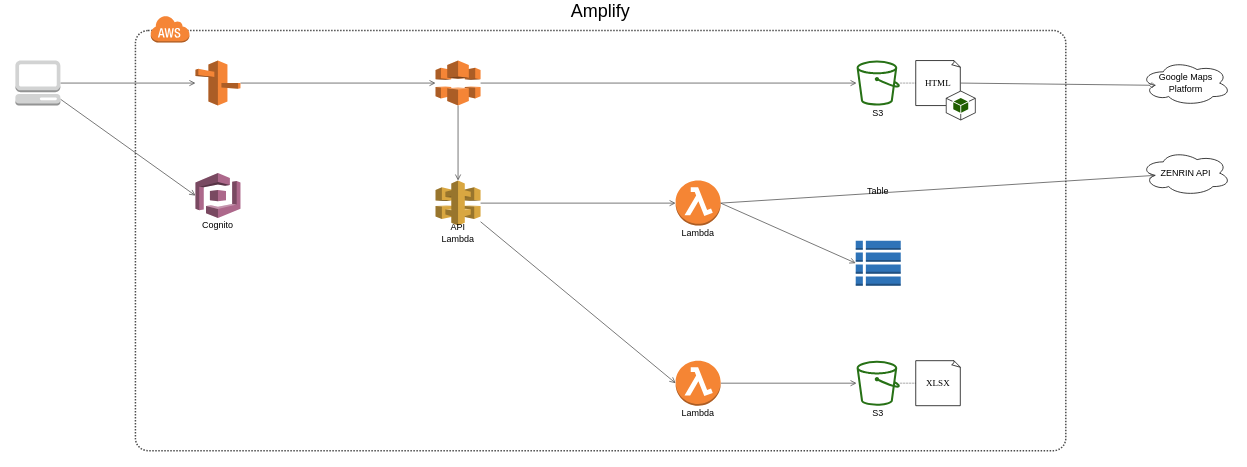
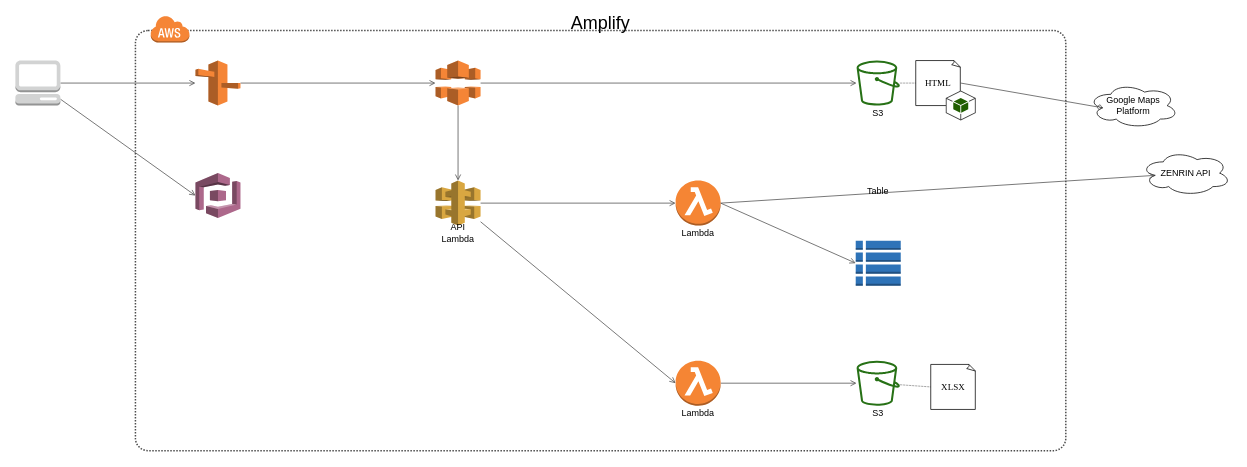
- <mxCell id="26" value="Amplify" style="text;html=1;strokeColor=none;fillColor=none;align=center;verticalAlign=middle;whiteSpace=wrap;rounded=0;fontSize=24;" parent="1" vertex="1"><mxGeometry x="725" y="5" width="150" height="20" as="geometry" /></mxCell>
+ <mxCell id="26" value="Amplify" style="text;html=1;strokeColor=none;fillColor=none;align=center;verticalAlign=middle;whiteSpace=wrap;rounded=0;fontSize=24;" parent="1" vertex="1"><mxGeometry x="725" y="20" width="150" height="20" as="geometry" /></mxCell>
- <mxCell id="32" value="Google Maps&lt;br&gt;Platform" style="ellipse;shape=cloud;whiteSpace=wrap;html=1;fontSize=12;" vertex="1" parent="1"><mxGeometry x="1520" y="80" width="120" height="60" as="geometry" /></mxCell>
+ <mxCell id="32" value="Google Maps&lt;br&gt;Platform" style="ellipse;shape=cloud;whiteSpace=wrap;html=1;fontSize=12;" vertex="1" parent="1"><mxGeometry x="1450" y="110" width="120" height="60" as="geometry" /></mxCell>
- <mxCell id="35" value="Cognito" style="text;html=1;strokeColor=none;fillColor=none;align=center;verticalAlign=middle;whiteSpace=wrap;rounded=0;fontSize=12;" parent="1" vertex="1"><mxGeometry x="260" y="290" width="60" height="20" as="geometry" /></mxCell>
- <mxCell id="20" value="XLSX" style="whiteSpace=wrap;html=1;shape=mxgraph.basic.document;fontFamily=MeiryoUI;" parent="1" vertex="1"><mxGeometry x="1220" y="480" width="60" height="60" as="geometry" /></mxCell>
+ <mxCell id="20" value="XLSX" style="whiteSpace=wrap;html=1;shape=mxgraph.basic.document;fontFamily=MeiryoUI;" parent="1" vertex="1"><mxGeometry x="1240" y="485" width="60" height="60" as="geometry" /></mxCell>
